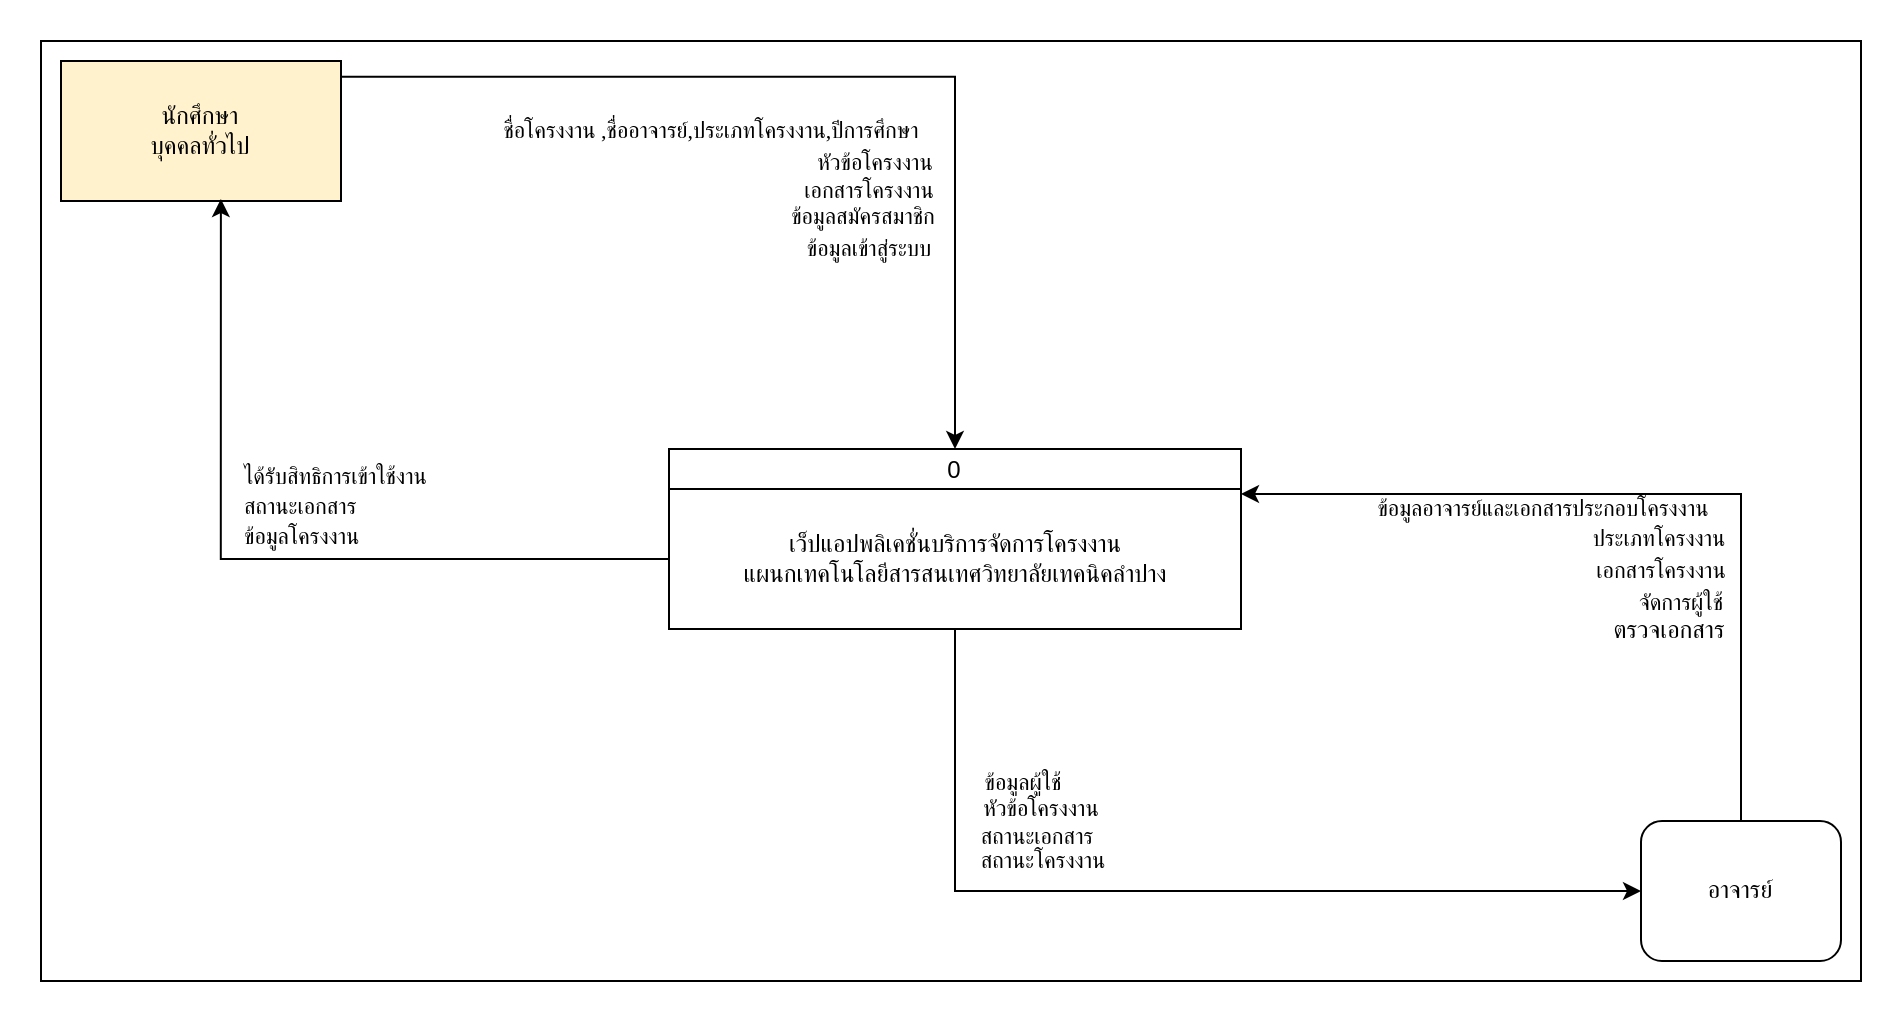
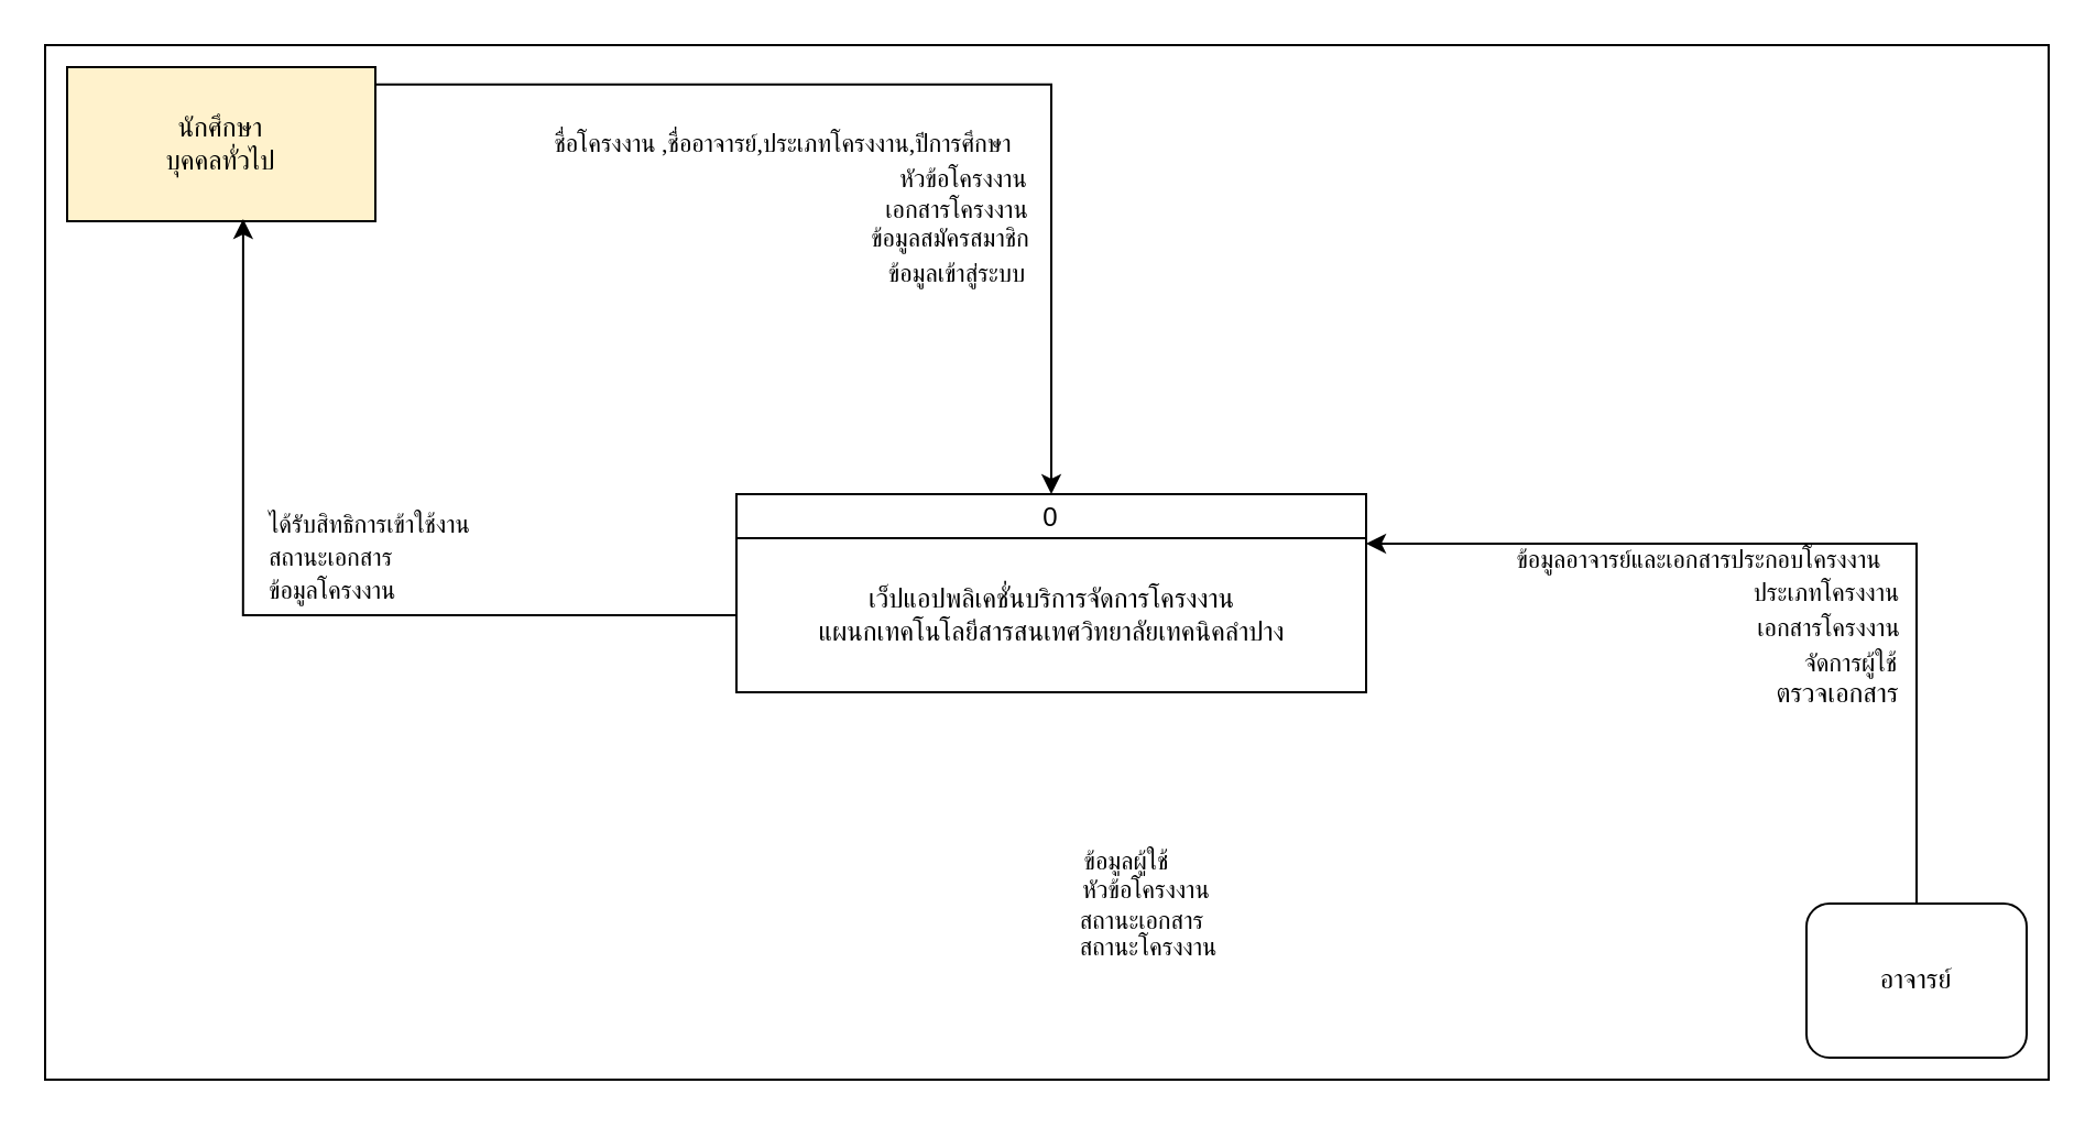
- <mxCell id="14" style="edgeStyle=orthogonalEdgeStyle;rounded=0;orthogonalLoop=1;jettySize=auto;html=1;entryX=0;entryY=0.5;entryDx=0;entryDy=0;" edge="1" parent="2" source="15" target="8"><mxGeometry relative="1" as="geometry"><Array as="points"><mxPoint x="447" y="415" /></Array></mxGeometry></mxCell>
